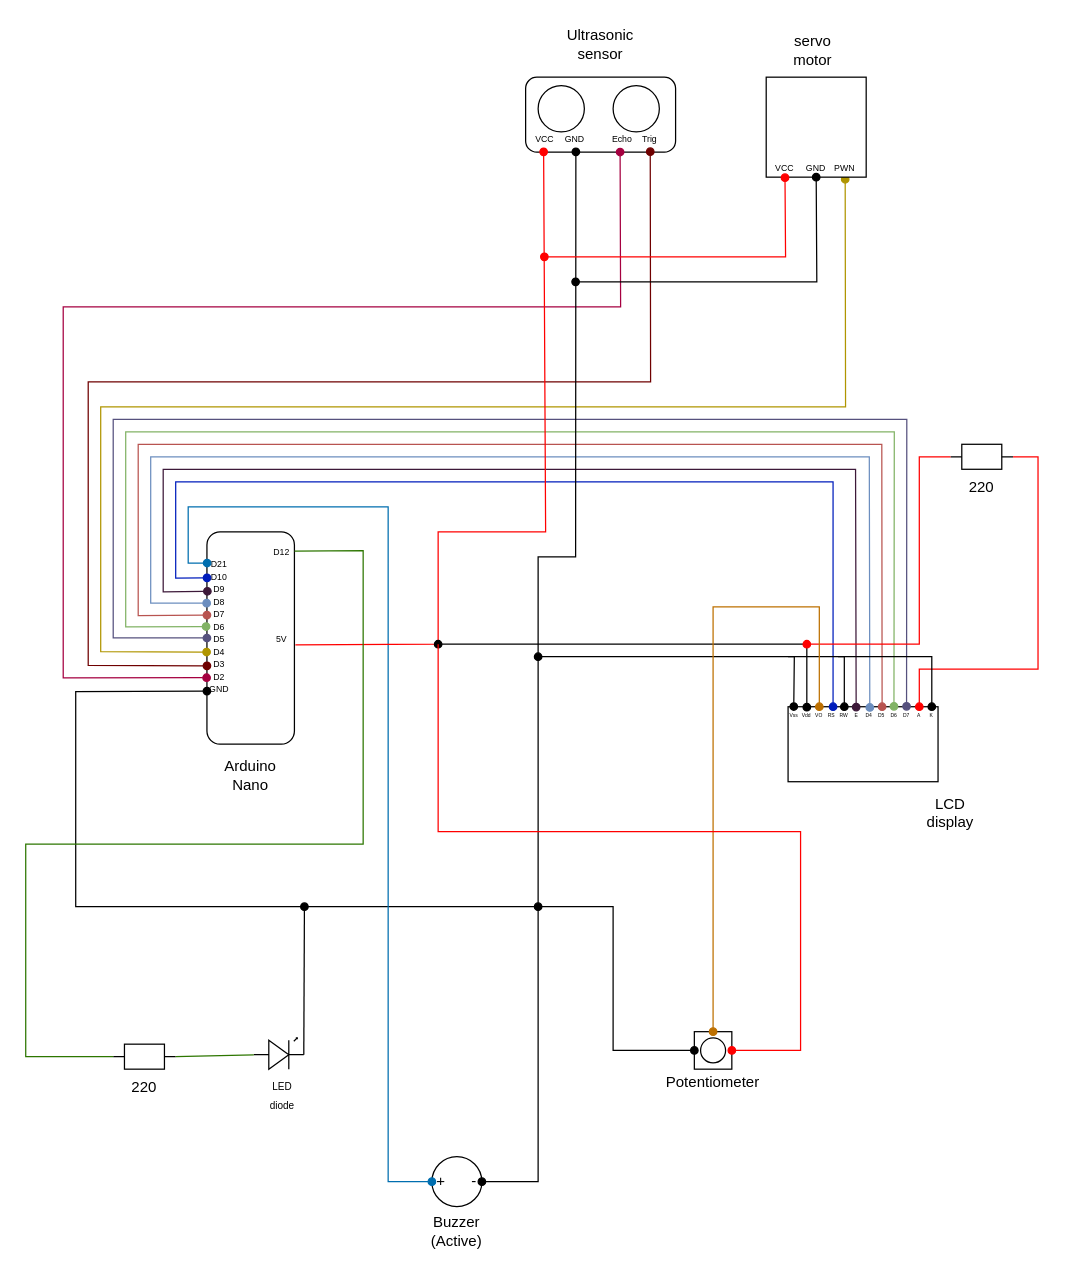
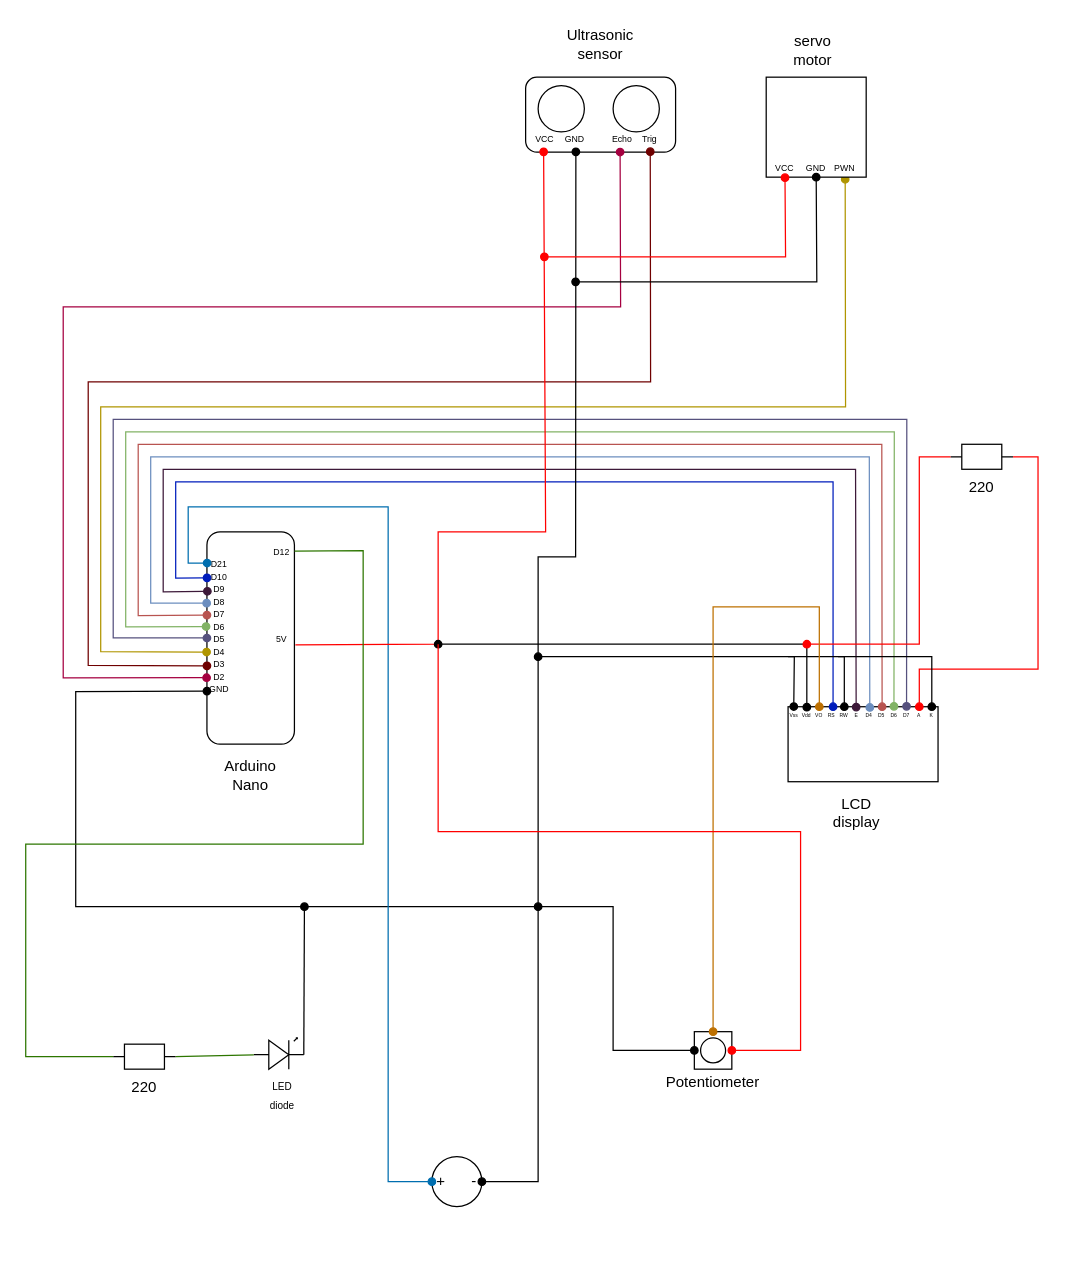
- <mxCell id="30" value="LCD display" style="text;strokeColor=none;align=center;fillColor=none;html=1;verticalAlign=middle;whiteSpace=wrap;rounded=0;" vertex="1" parent="1"><mxGeometry x="730" y="635" width="60" height="30" as="geometry" /></mxCell>
+ <mxCell id="30" value="LCD display" style="text;strokeColor=none;align=center;fillColor=none;html=1;verticalAlign=middle;whiteSpace=wrap;rounded=0;" vertex="1" parent="1"><mxGeometry x="655" y="635" width="60" height="30" as="geometry" /></mxCell>
- <mxCell id="32" value="Buzzer&lt;br&gt;(Active)" style="text;strokeColor=none;align=center;fillColor=none;html=1;verticalAlign=middle;whiteSpace=wrap;rounded=0;" vertex="1" parent="1"><mxGeometry x="340" y="975" width="50" height="20" as="geometry" /></mxCell>
